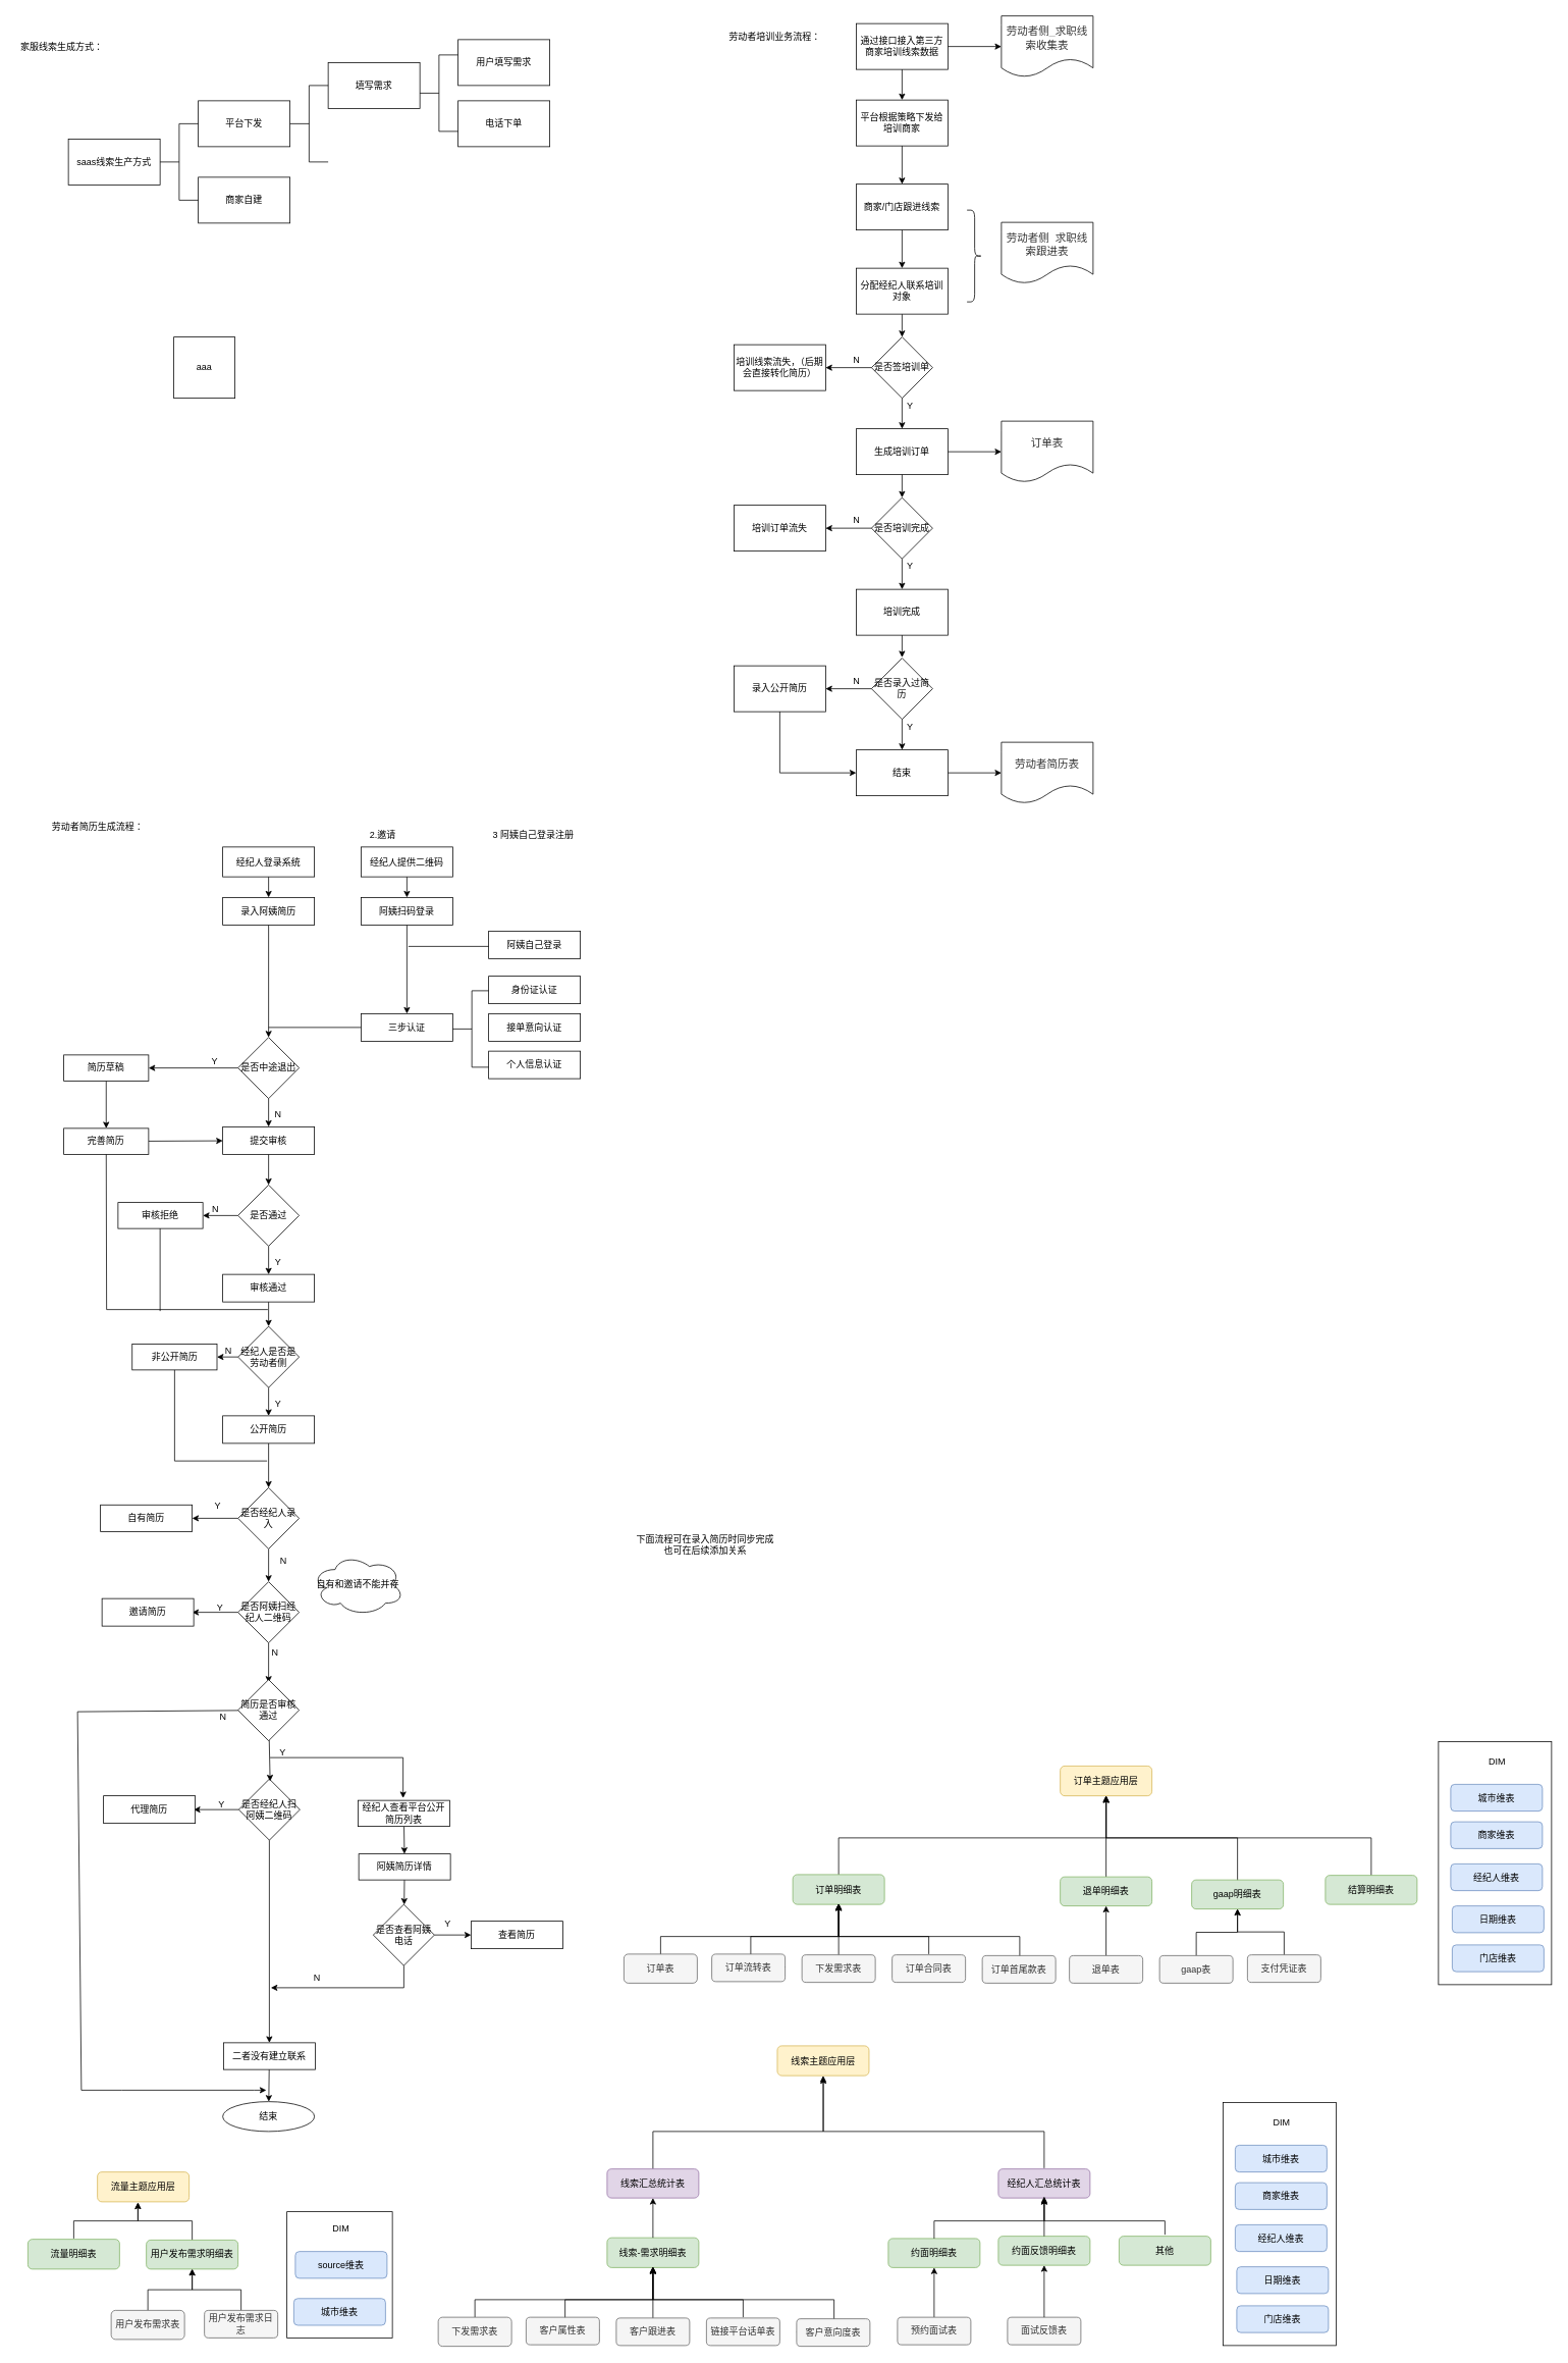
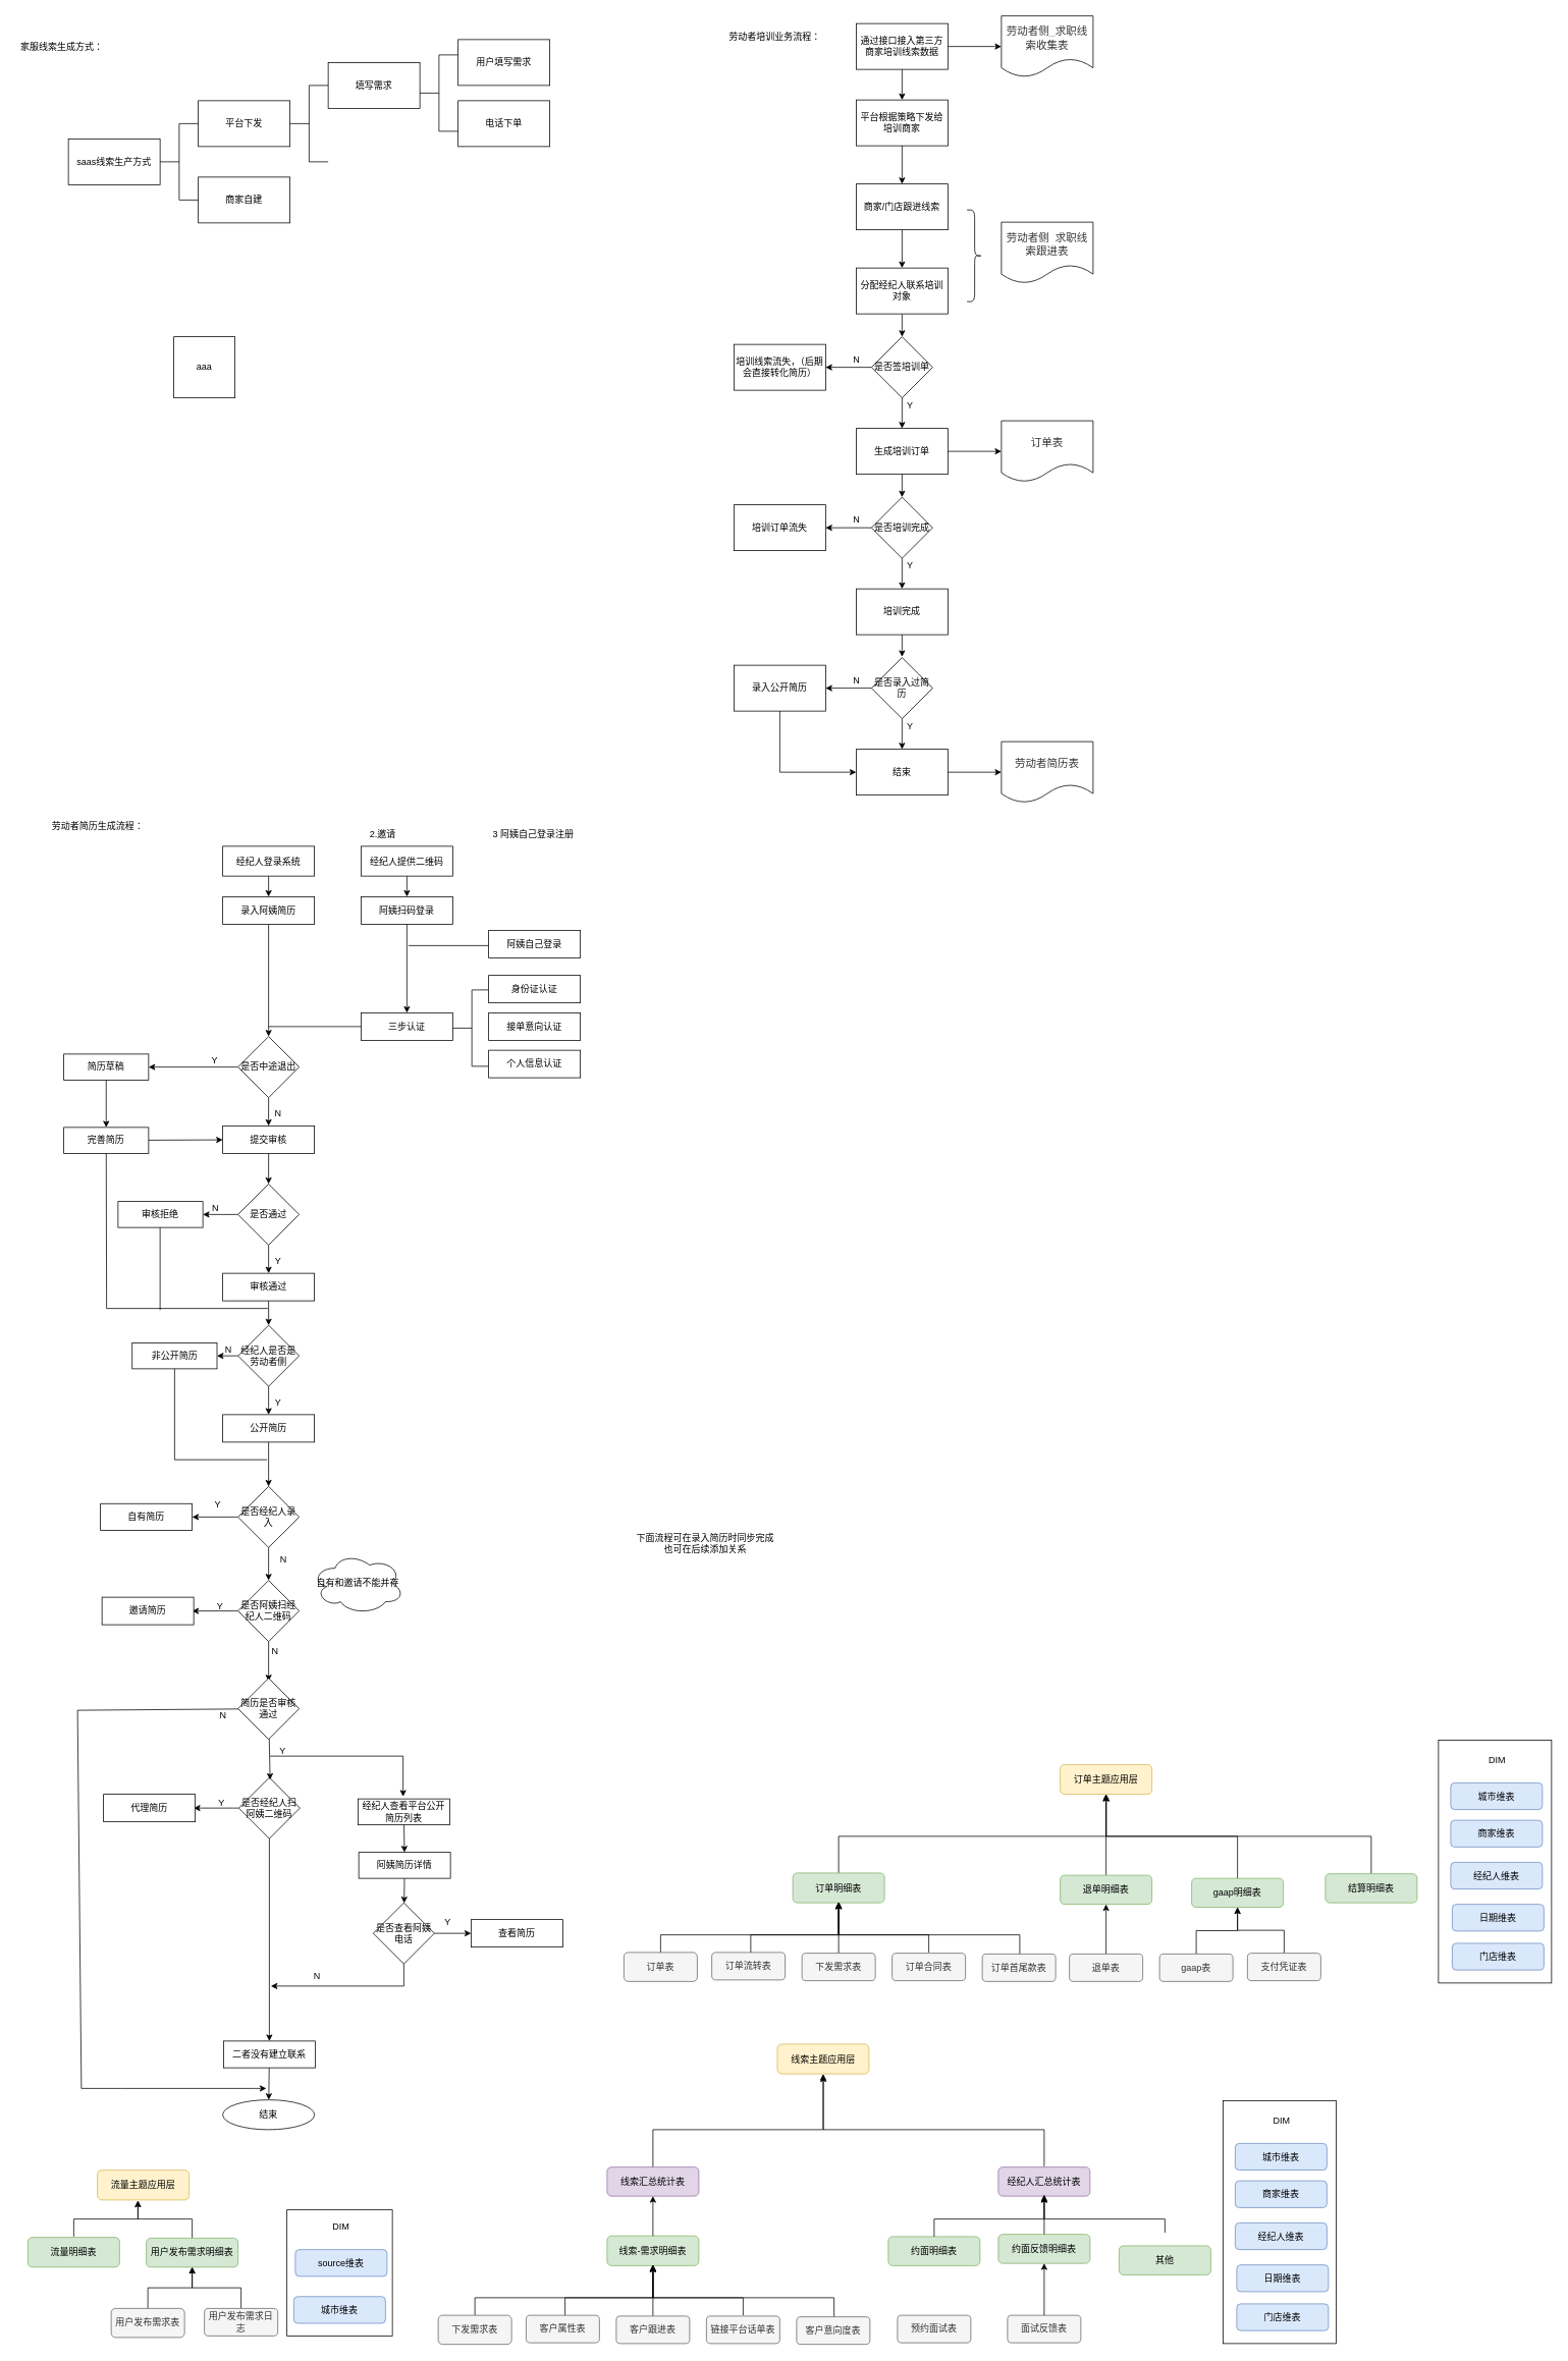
- <mxCell id="182" value="其他" style="rounded=1;whiteSpace=wrap;html=1;fillColor=#d5e8d4;strokeColor=#82b366;" parent="158" vertex="1"><mxGeometry x="891" y="249" width="120" height="38" as="geometry" /></mxCell>
+ <mxCell id="182" value="其他" style="rounded=1;whiteSpace=wrap;html=1;fillColor=#d5e8d4;strokeColor=#82b366;" parent="158" vertex="1"><mxGeometry x="891" y="264" width="120" height="38" as="geometry" /></mxCell>
- <mxCell id="172" value="" style="edgeStyle=orthogonalEdgeStyle;rounded=0;orthogonalLoop=1;jettySize=auto;html=1;" parent="158" source="173" target="161" edge="1"><mxGeometry relative="1" as="geometry" /></mxCell>
